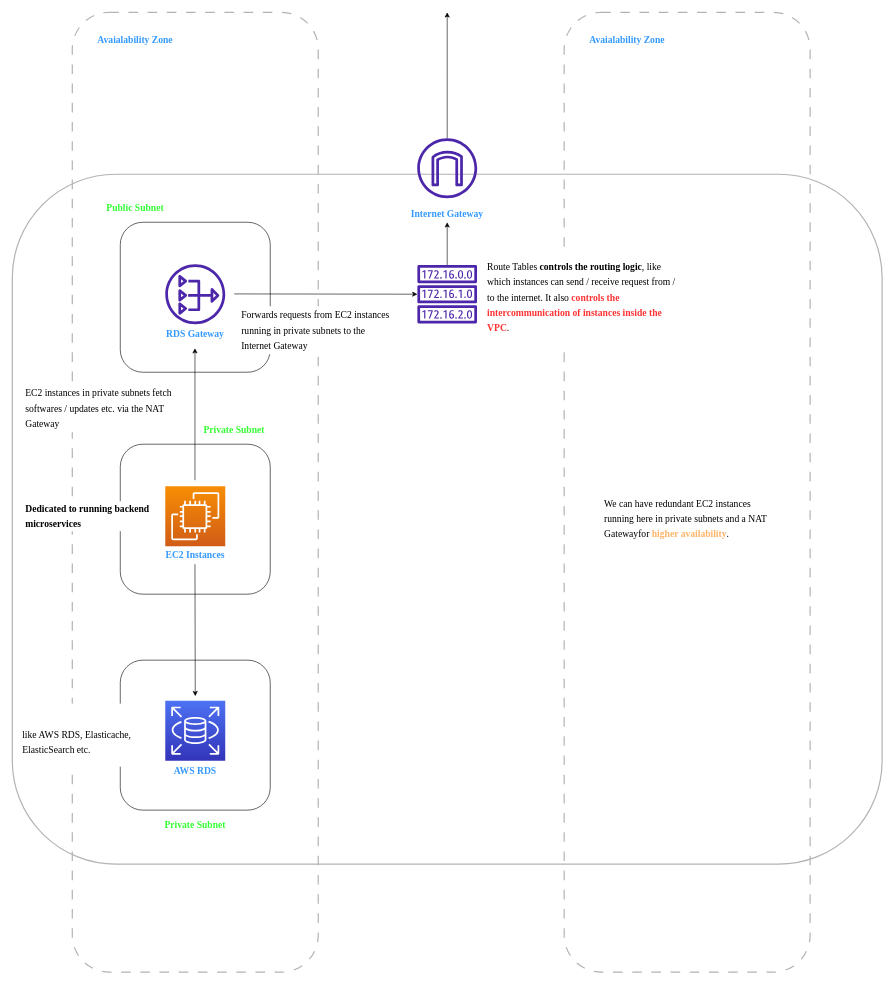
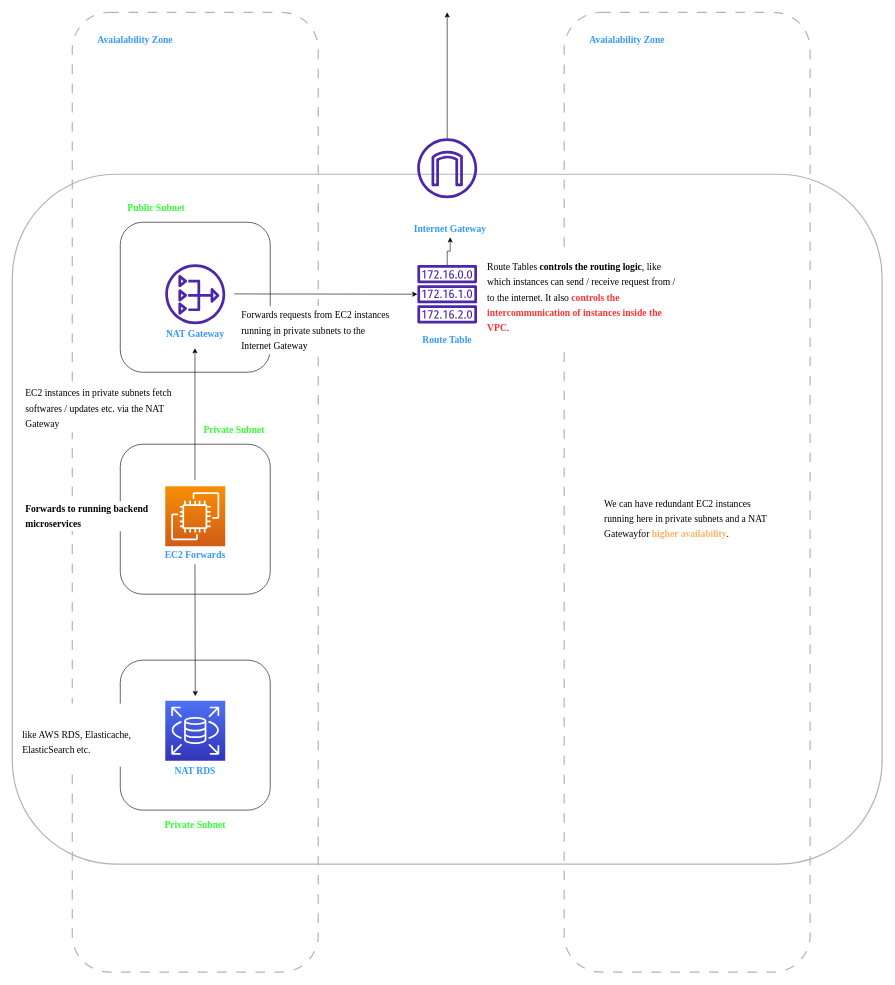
- <mxCell id="15" value="Public Subnet" style="text;strokeColor=none;align=center;fillColor=none;html=1;verticalAlign=middle;whiteSpace=wrap;rounded=0;fontFamily=Poppins;fontSource=https%3A%2F%2Ffonts.googleapis.com%2Fcss%3Ffamily%3DPoppins;fontSize=16;fontColor=#33FF33;fontStyle=1" parent="1" vertex="1"><mxGeometry x="165" y="330" width="120" height="30" as="geometry" /></mxCell>
+ <mxCell id="15" value="Public Subnet" style="text;strokeColor=none;align=center;fillColor=none;html=1;verticalAlign=middle;whiteSpace=wrap;rounded=0;fontFamily=Poppins;fontSource=https%3A%2F%2Ffonts.googleapis.com%2Fcss%3Ffamily%3DPoppins;fontSize=16;fontColor=#33FF33;fontStyle=1" parent="1" vertex="1"><mxGeometry x="200" y="330" width="120" height="30" as="geometry" /></mxCell>
- <mxCell id="24" value="Internet Gateway" style="text;strokeColor=none;align=center;fillColor=none;html=1;verticalAlign=middle;whiteSpace=wrap;rounded=0;fontFamily=Poppins;fontSource=https%3A%2F%2Ffonts.googleapis.com%2Fcss%3Ffamily%3DPoppins;fontSize=16;fontColor=#3399FF;fontStyle=1" parent="1" vertex="1"><mxGeometry x="670" y="340" width="150" height="30" as="geometry" /></mxCell>
+ <mxCell id="24" value="Internet Gateway" style="text;strokeColor=none;align=center;fillColor=none;html=1;verticalAlign=middle;whiteSpace=wrap;rounded=0;fontFamily=Poppins;fontSource=https%3A%2F%2Ffonts.googleapis.com%2Fcss%3Ffamily%3DPoppins;fontSize=16;fontColor=#3399FF;fontStyle=1" parent="1" vertex="1"><mxGeometry x="675" y="365" width="150" height="30" as="geometry" /></mxCell>
- <mxCell id="14" value="RDS Gateway" style="text;strokeColor=none;align=center;fillColor=none;html=1;verticalAlign=middle;whiteSpace=wrap;rounded=0;fontFamily=Poppins;fontSource=https%3A%2F%2Ffonts.googleapis.com%2Fcss%3Ffamily%3DPoppins;fontSize=16;fontColor=#3399FF;fontStyle=1" parent="1" vertex="1"><mxGeometry x="265" y="540" width="120" height="30" as="geometry" /></mxCell>
+ <mxCell id="14" value="NAT Gateway" style="text;strokeColor=none;align=center;fillColor=none;html=1;verticalAlign=middle;whiteSpace=wrap;rounded=0;fontFamily=Poppins;fontSource=https%3A%2F%2Ffonts.googleapis.com%2Fcss%3Ffamily%3DPoppins;fontSize=16;fontColor=#3399FF;fontStyle=1" parent="1" vertex="1"><mxGeometry x="265" y="540" width="120" height="30" as="geometry" /></mxCell>
+ <mxCell id="33" value="Route Table" style="text;strokeColor=none;align=center;fillColor=none;html=1;verticalAlign=middle;whiteSpace=wrap;rounded=0;fontFamily=Poppins;fontSource=https%3A%2F%2Ffonts.googleapis.com%2Fcss%3Ffamily%3DPoppins;fontSize=16;fontColor=#3399FF;fontStyle=1" vertex="1" parent="1"><mxGeometry x="690" y="550" width="110" height="30" as="geometry" /></mxCell>
- <mxCell id="8" value="&lt;p style=&quot;line-height: 160%;&quot;&gt;&lt;b&gt;Dedicated to running backend microservices&lt;/b&gt;&lt;/p&gt;" style="text;strokeColor=none;align=left;fillColor=default;html=1;verticalAlign=middle;whiteSpace=wrap;rounded=0;fontFamily=Montserrat Medium;fontSource=https%3A%2F%2Ffonts.googleapis.com%2Fcss%3Ffamily%3DMontserrat%2BMedium;fontSize=16;" parent="1" vertex="1"><mxGeometry x="40" y="835" width="230" height="50" as="geometry" /></mxCell>
+ <mxCell id="8" value="&lt;p style=&quot;line-height: 160%;&quot;&gt;&lt;b&gt;Forwards to running backend microservices&lt;/b&gt;&lt;/p&gt;" style="text;strokeColor=none;align=left;fillColor=default;html=1;verticalAlign=middle;whiteSpace=wrap;rounded=0;fontFamily=Montserrat Medium;fontSource=https%3A%2F%2Ffonts.googleapis.com%2Fcss%3Ffamily%3DMontserrat%2BMedium;fontSize=16;" parent="1" vertex="1"><mxGeometry x="40" y="835" width="230" height="50" as="geometry" /></mxCell>
- <mxCell id="6" value="EC2 Instances" style="text;strokeColor=none;align=center;fillColor=none;html=1;verticalAlign=middle;whiteSpace=wrap;rounded=0;fontFamily=Poppins;fontSource=https%3A%2F%2Ffonts.googleapis.com%2Fcss%3Ffamily%3DPoppins;fontSize=16;fontColor=#3399FF;fontStyle=1" parent="1" vertex="1"><mxGeometry x="265" y="910" width="120" height="30" as="geometry" /></mxCell>
+ <mxCell id="6" value="EC2 Forwards" style="text;strokeColor=none;align=center;fillColor=none;html=1;verticalAlign=middle;whiteSpace=wrap;rounded=0;fontFamily=Poppins;fontSource=https%3A%2F%2Ffonts.googleapis.com%2Fcss%3Ffamily%3DPoppins;fontSize=16;fontColor=#3399FF;fontStyle=1" parent="1" vertex="1"><mxGeometry x="265" y="910" width="120" height="30" as="geometry" /></mxCell>
- <mxCell id="10" value="AWS RDS" style="text;strokeColor=none;align=center;fillColor=none;html=1;verticalAlign=middle;whiteSpace=wrap;rounded=0;fontFamily=Poppins;fontSource=https%3A%2F%2Ffonts.googleapis.com%2Fcss%3Ffamily%3DPoppins;fontSize=16;fontColor=#3399FF;fontStyle=1" parent="1" vertex="1"><mxGeometry x="265" y="1270" width="120" height="30" as="geometry" /></mxCell>
+ <mxCell id="10" value="NAT RDS" style="text;strokeColor=none;align=center;fillColor=none;html=1;verticalAlign=middle;whiteSpace=wrap;rounded=0;fontFamily=Poppins;fontSource=https%3A%2F%2Ffonts.googleapis.com%2Fcss%3Ffamily%3DPoppins;fontSize=16;fontColor=#3399FF;fontStyle=1" parent="1" vertex="1"><mxGeometry x="265" y="1270" width="120" height="30" as="geometry" /></mxCell>
